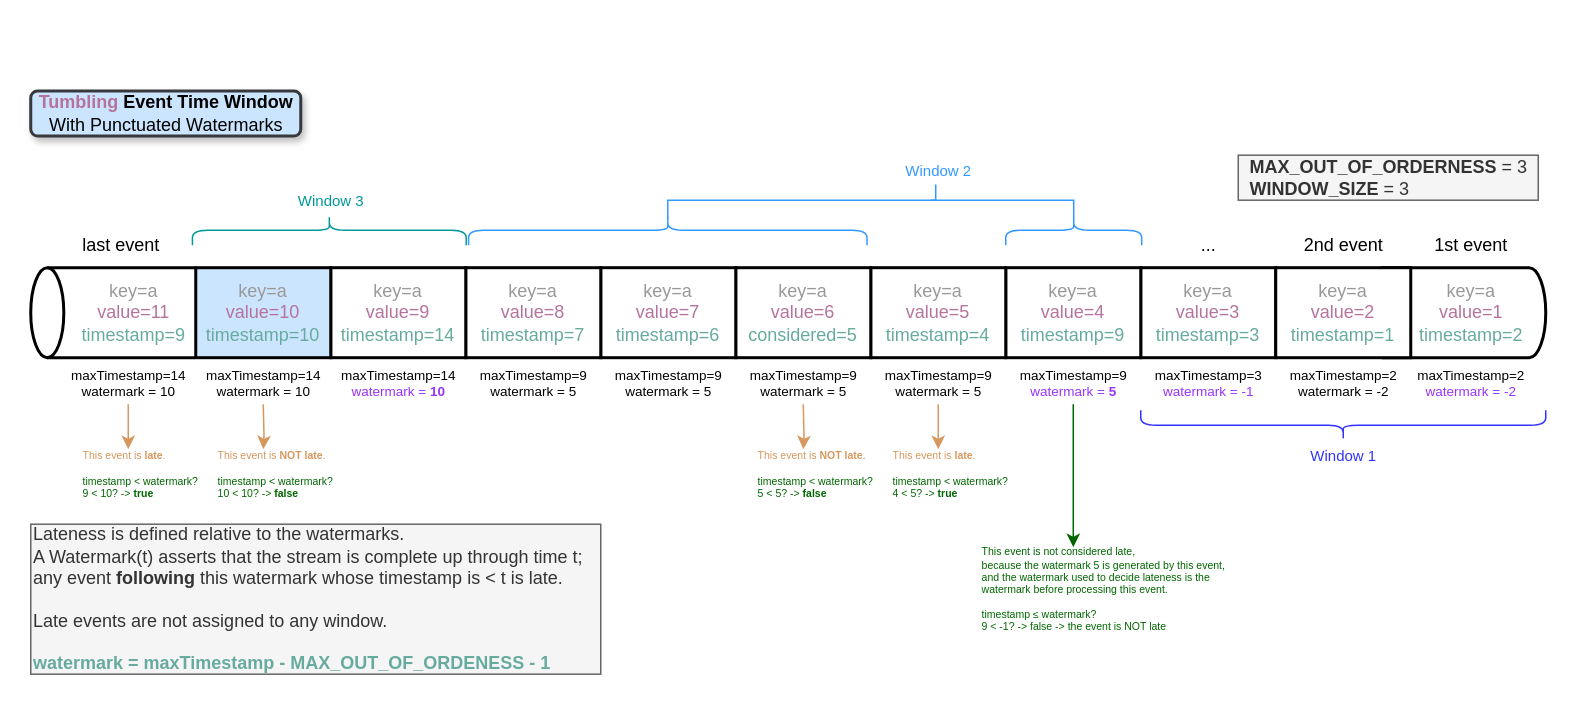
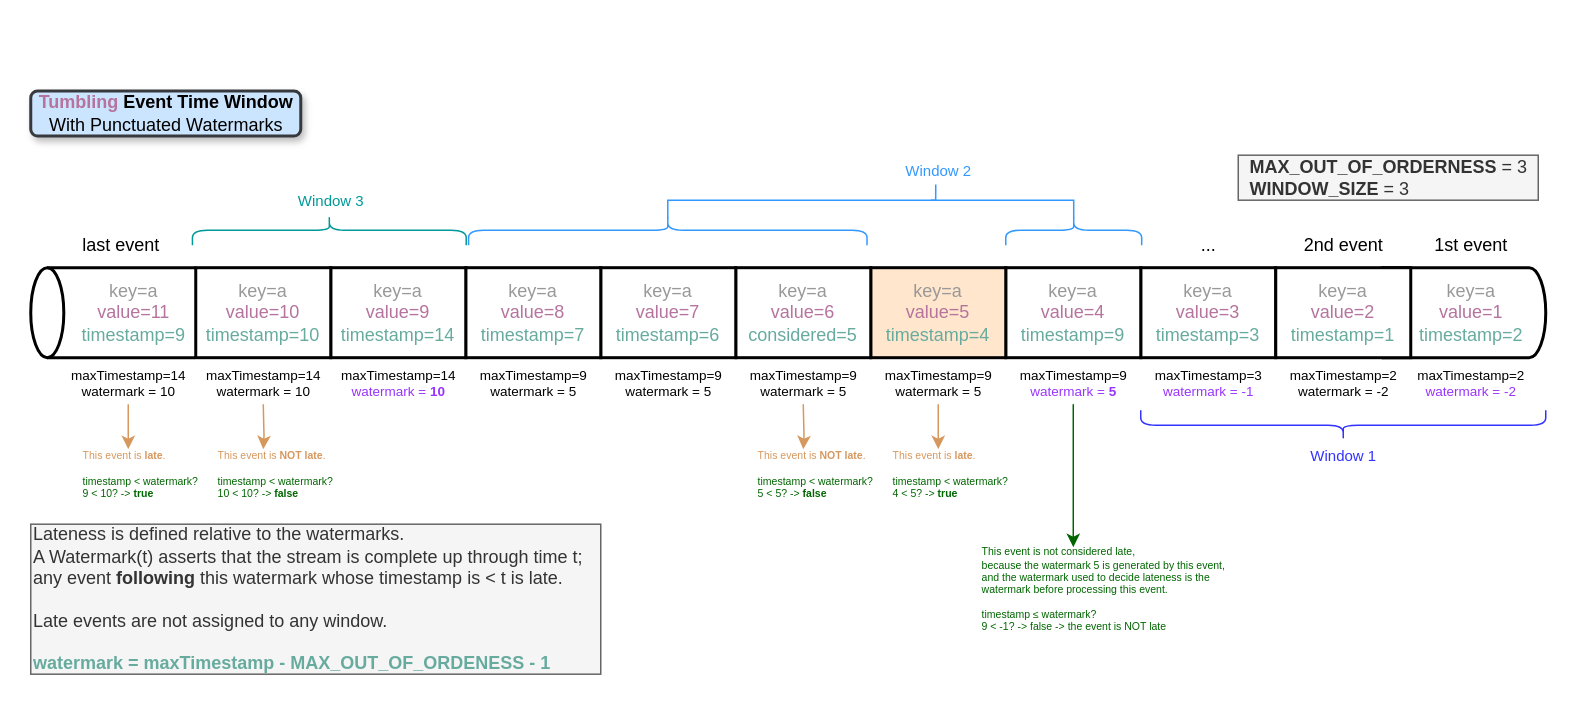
- <mxCell id="51" value="&lt;span style=&quot;color: rgb(153 , 153 , 153)&quot;&gt;key=a&lt;br&gt;&lt;/span&gt;&lt;span style=&quot;color: rgb(181 , 115 , 157)&quot;&gt;value=10&lt;br&gt;&lt;/span&gt;&lt;font color=&quot;#67ab9f&quot;&gt;timestamp=10&lt;/font&gt;" style="rounded=0;whiteSpace=wrap;html=1;strokeWidth=2;fillColor=#cce5ff;" vertex="1" parent="1"><mxGeometry x="130" y="177.8" width="90" height="60" as="geometry" /></mxCell>
+ <mxCell id="51" value="&lt;span style=&quot;color: rgb(153 , 153 , 153)&quot;&gt;key=a&lt;br&gt;&lt;/span&gt;&lt;span style=&quot;color: rgb(181 , 115 , 157)&quot;&gt;value=10&lt;br&gt;&lt;/span&gt;&lt;font color=&quot;#67ab9f&quot;&gt;timestamp=10&lt;/font&gt;" style="rounded=0;whiteSpace=wrap;html=1;strokeWidth=2;" vertex="1" parent="1"><mxGeometry x="130" y="177.8" width="90" height="60" as="geometry" /></mxCell>
- <mxCell id="7" value="&lt;span style=&quot;color: rgb(153 , 153 , 153)&quot;&gt;key=a&lt;br&gt;&lt;/span&gt;&lt;span style=&quot;color: rgb(181 , 115 , 157)&quot;&gt;value=5&lt;br&gt;&lt;/span&gt;&lt;font color=&quot;#67ab9f&quot;&gt;timestamp=4&lt;/font&gt;" style="rounded=0;whiteSpace=wrap;html=1;strokeWidth=2;" parent="1" vertex="1"><mxGeometry x="580" y="177.8" width="90" height="60" as="geometry" /></mxCell>
+ <mxCell id="7" value="&lt;span style=&quot;color: rgb(153 , 153 , 153)&quot;&gt;key=a&lt;br&gt;&lt;/span&gt;&lt;span style=&quot;color: rgb(181 , 115 , 157)&quot;&gt;value=5&lt;br&gt;&lt;/span&gt;&lt;font color=&quot;#67ab9f&quot;&gt;timestamp=4&lt;/font&gt;" style="rounded=0;whiteSpace=wrap;html=1;strokeWidth=2;fillColor=#ffe6cc;" parent="1" vertex="1"><mxGeometry x="580" y="177.8" width="90" height="60" as="geometry" /></mxCell>
